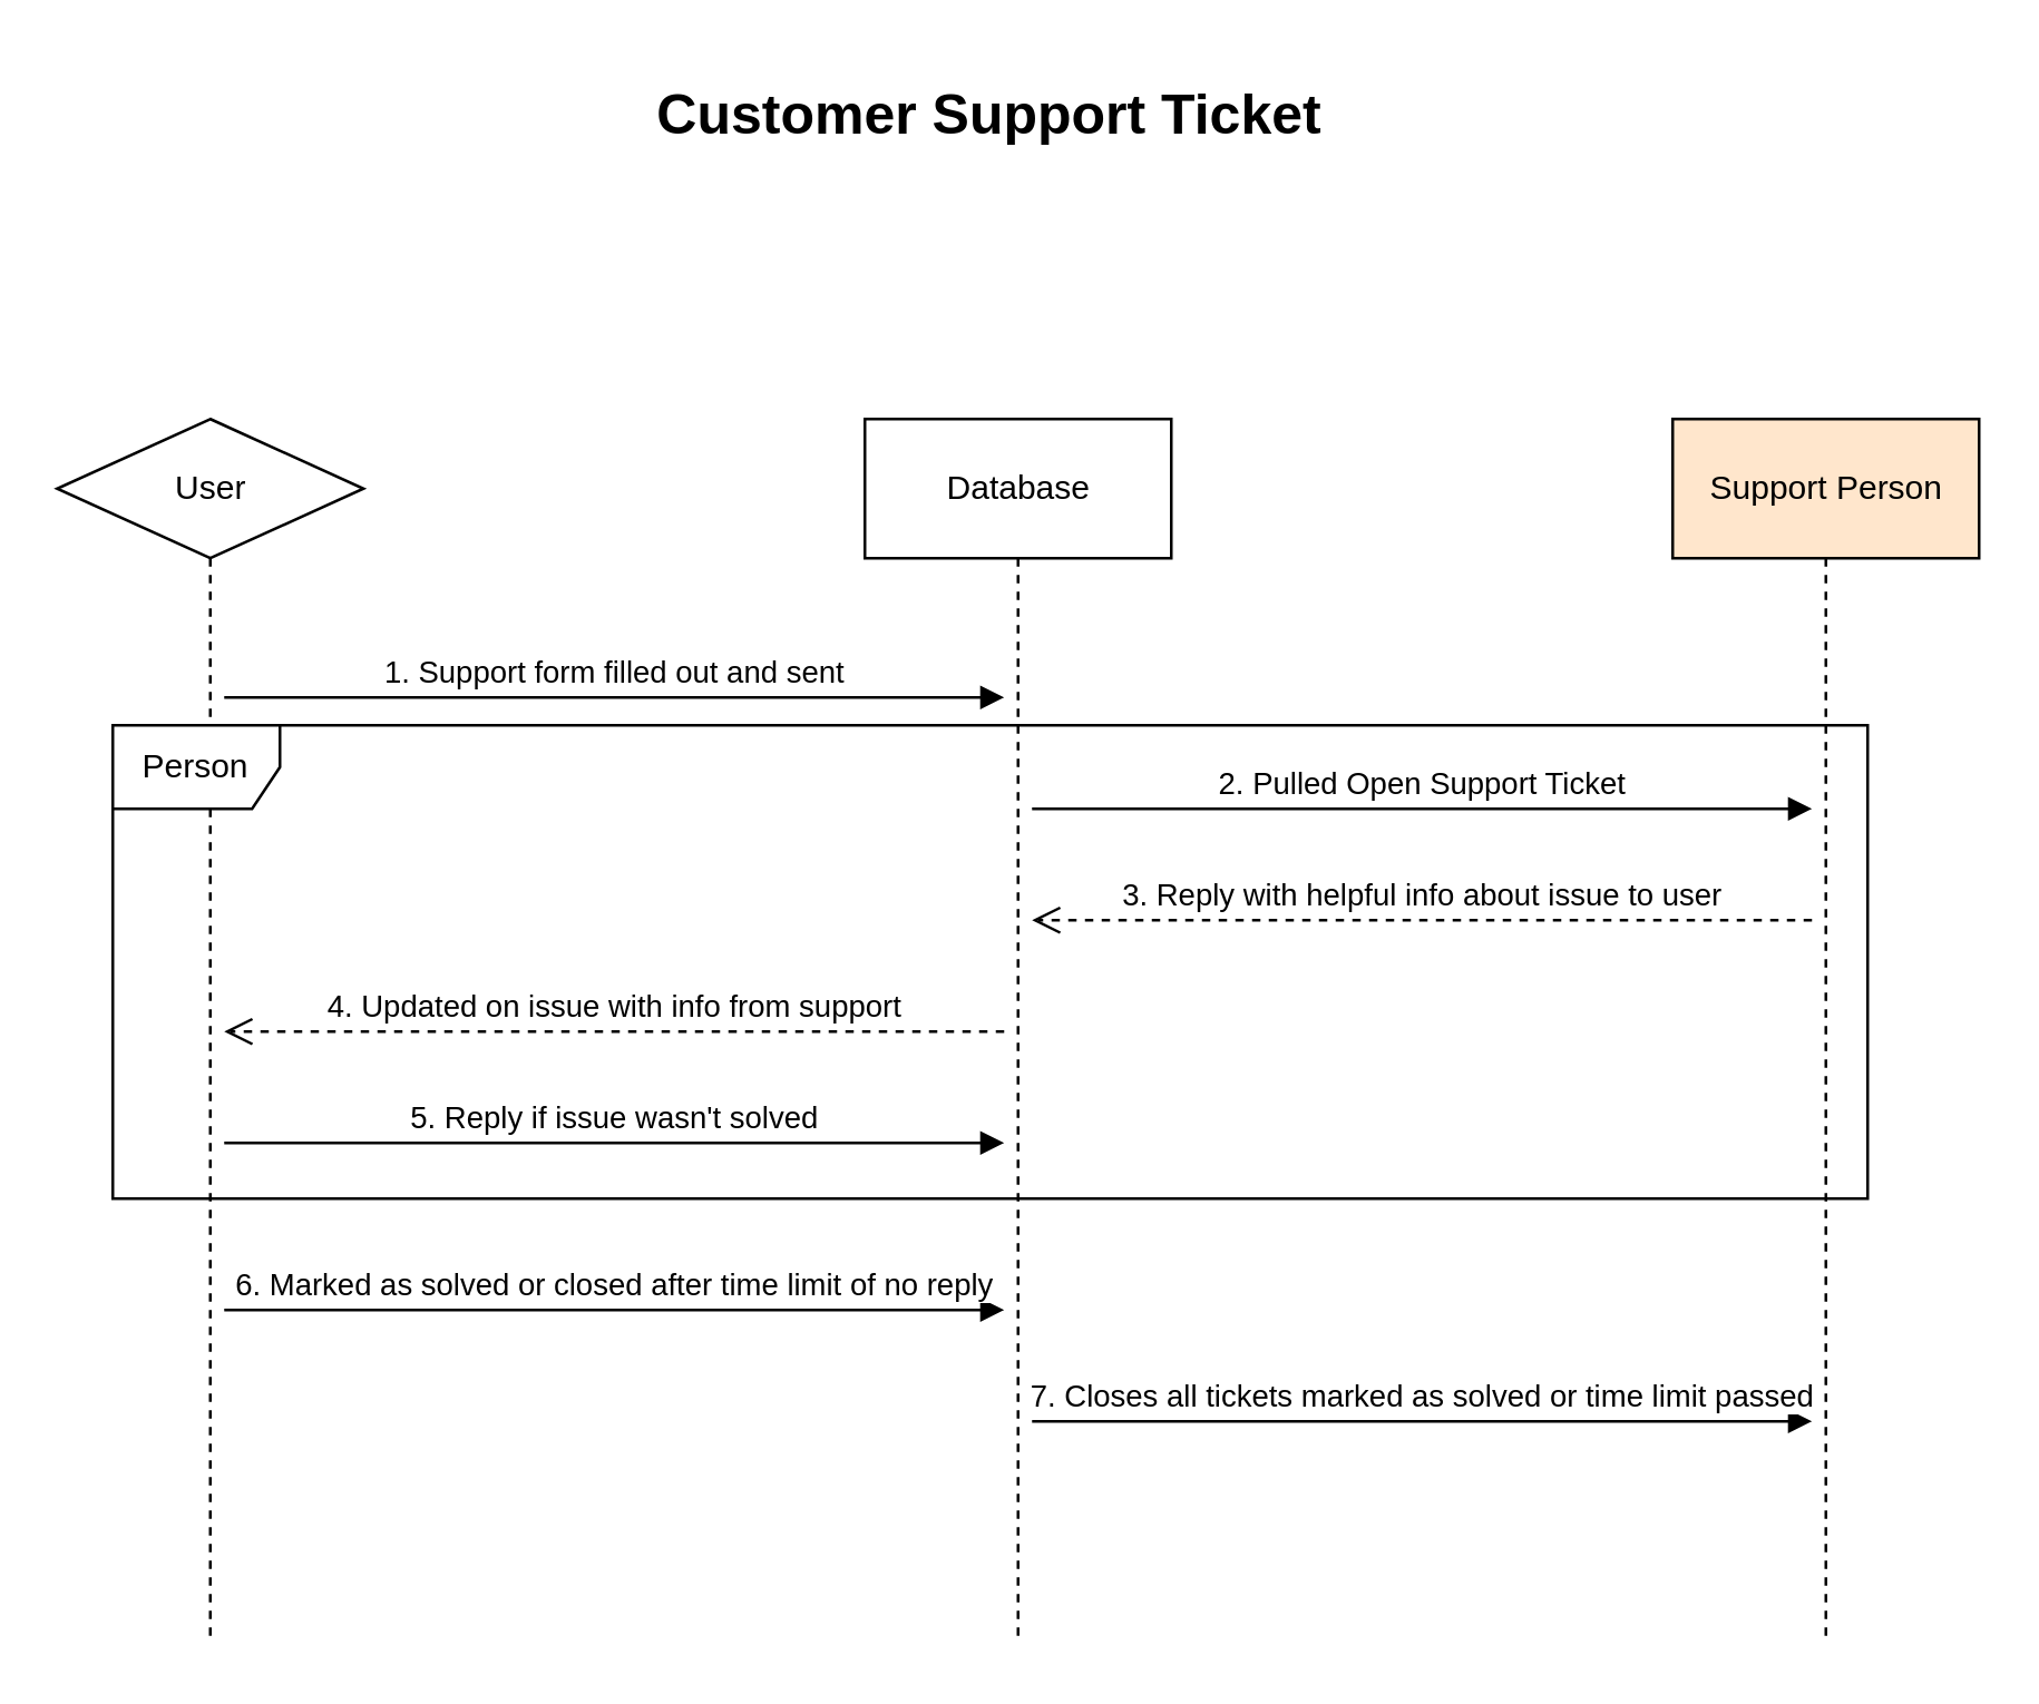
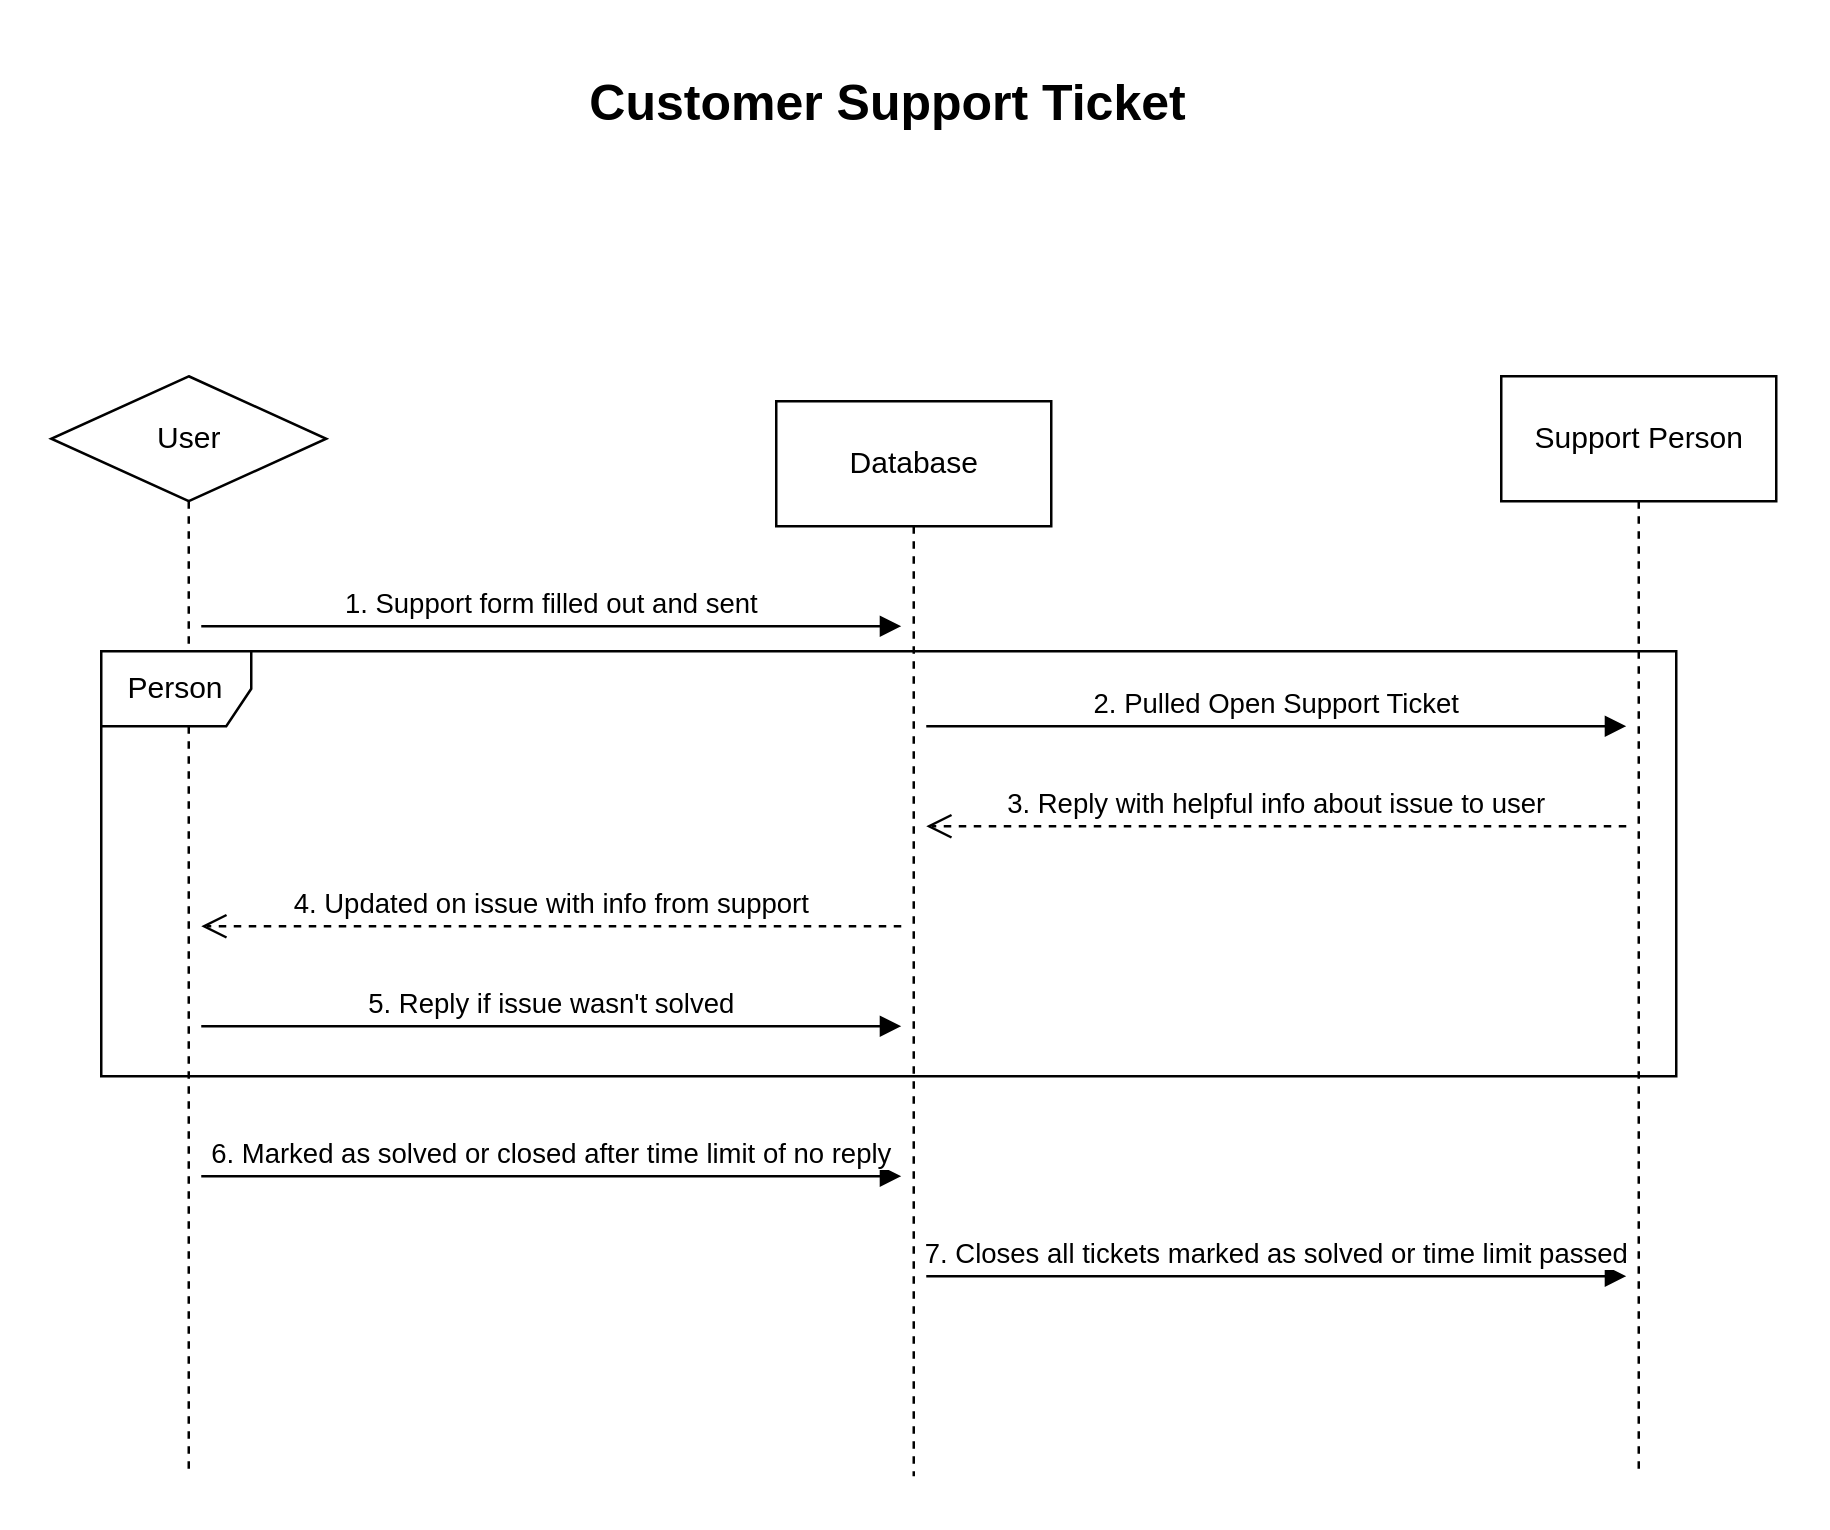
- <mxCell id="6" value="Database" style="html=1;" vertex="1" parent="1"><mxGeometry x="310" y="150" width="110" height="50" as="geometry" /></mxCell>
+ <mxCell id="6" value="Database" style="html=1;" vertex="1" parent="1"><mxGeometry x="310" y="160" width="110" height="50" as="geometry" /></mxCell>
- <mxCell id="8" value="Support Person" style="html=1;fillColor=#ffe6cc;" vertex="1" parent="1"><mxGeometry x="600" y="150" width="110" height="50" as="geometry" /></mxCell>
+ <mxCell id="8" value="Support Person" style="html=1;" vertex="1" parent="1"><mxGeometry x="600" y="150" width="110" height="50" as="geometry" /></mxCell>
